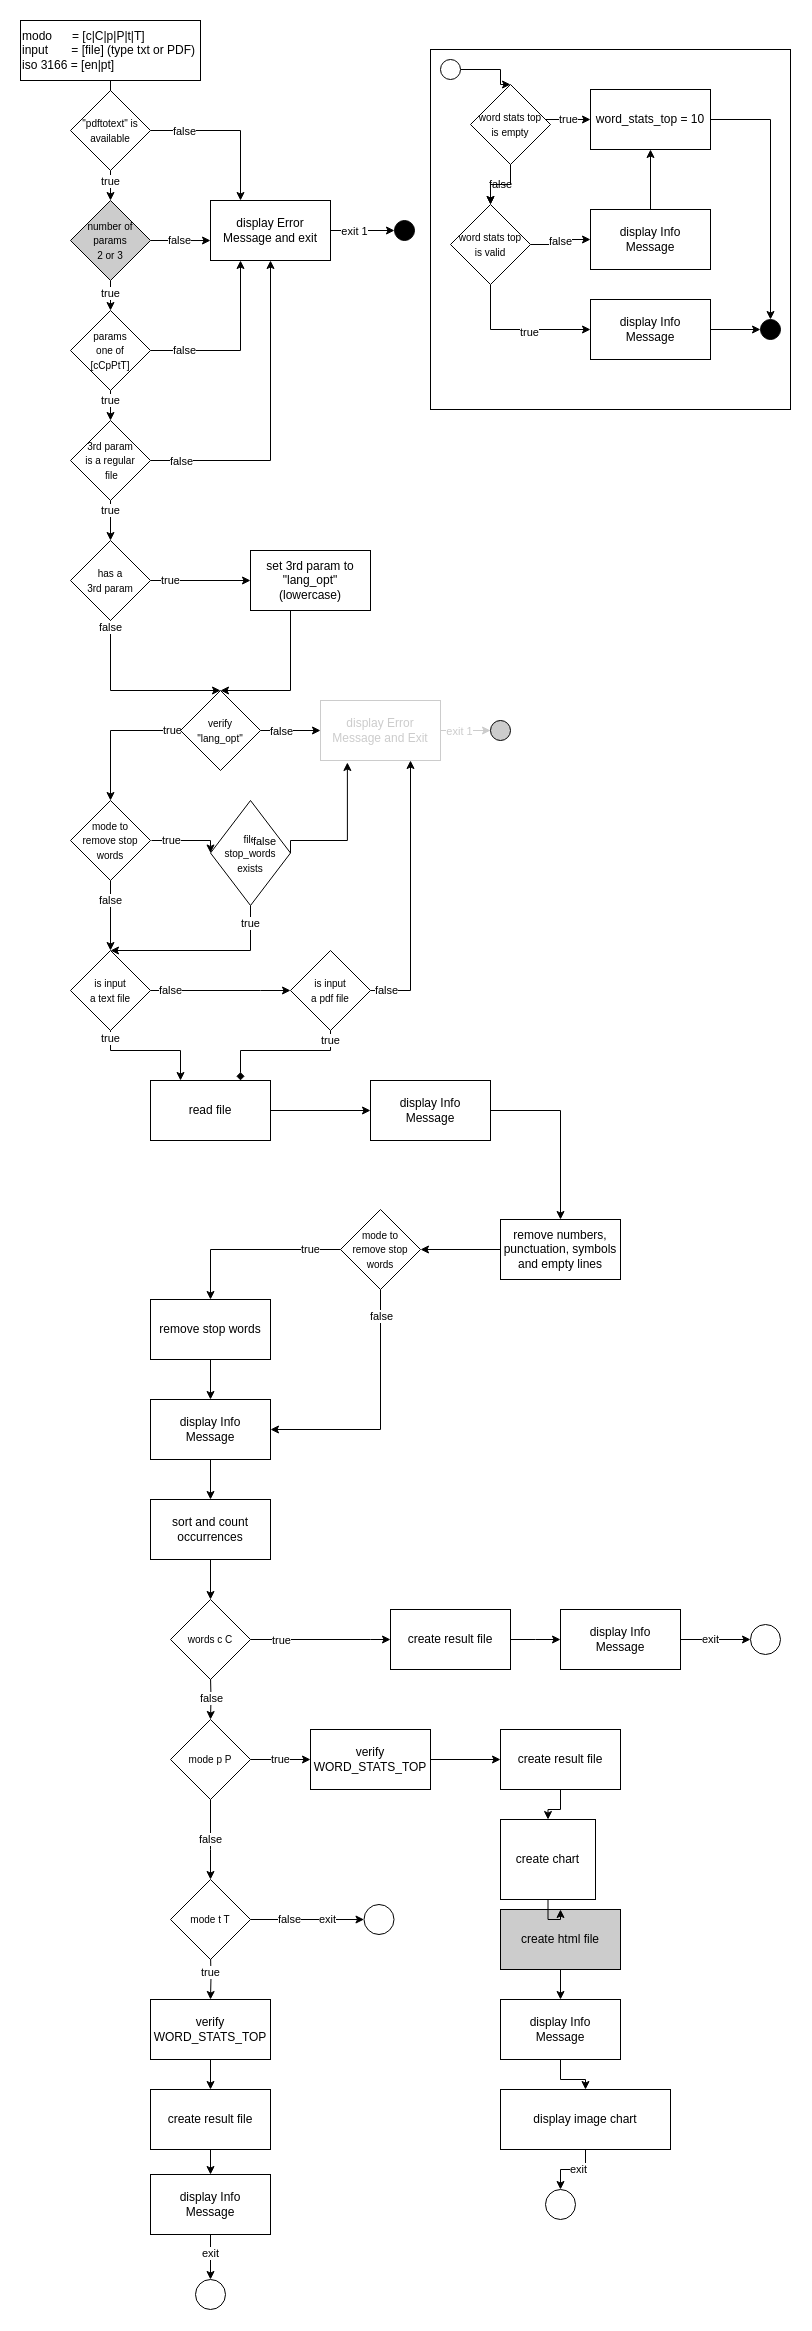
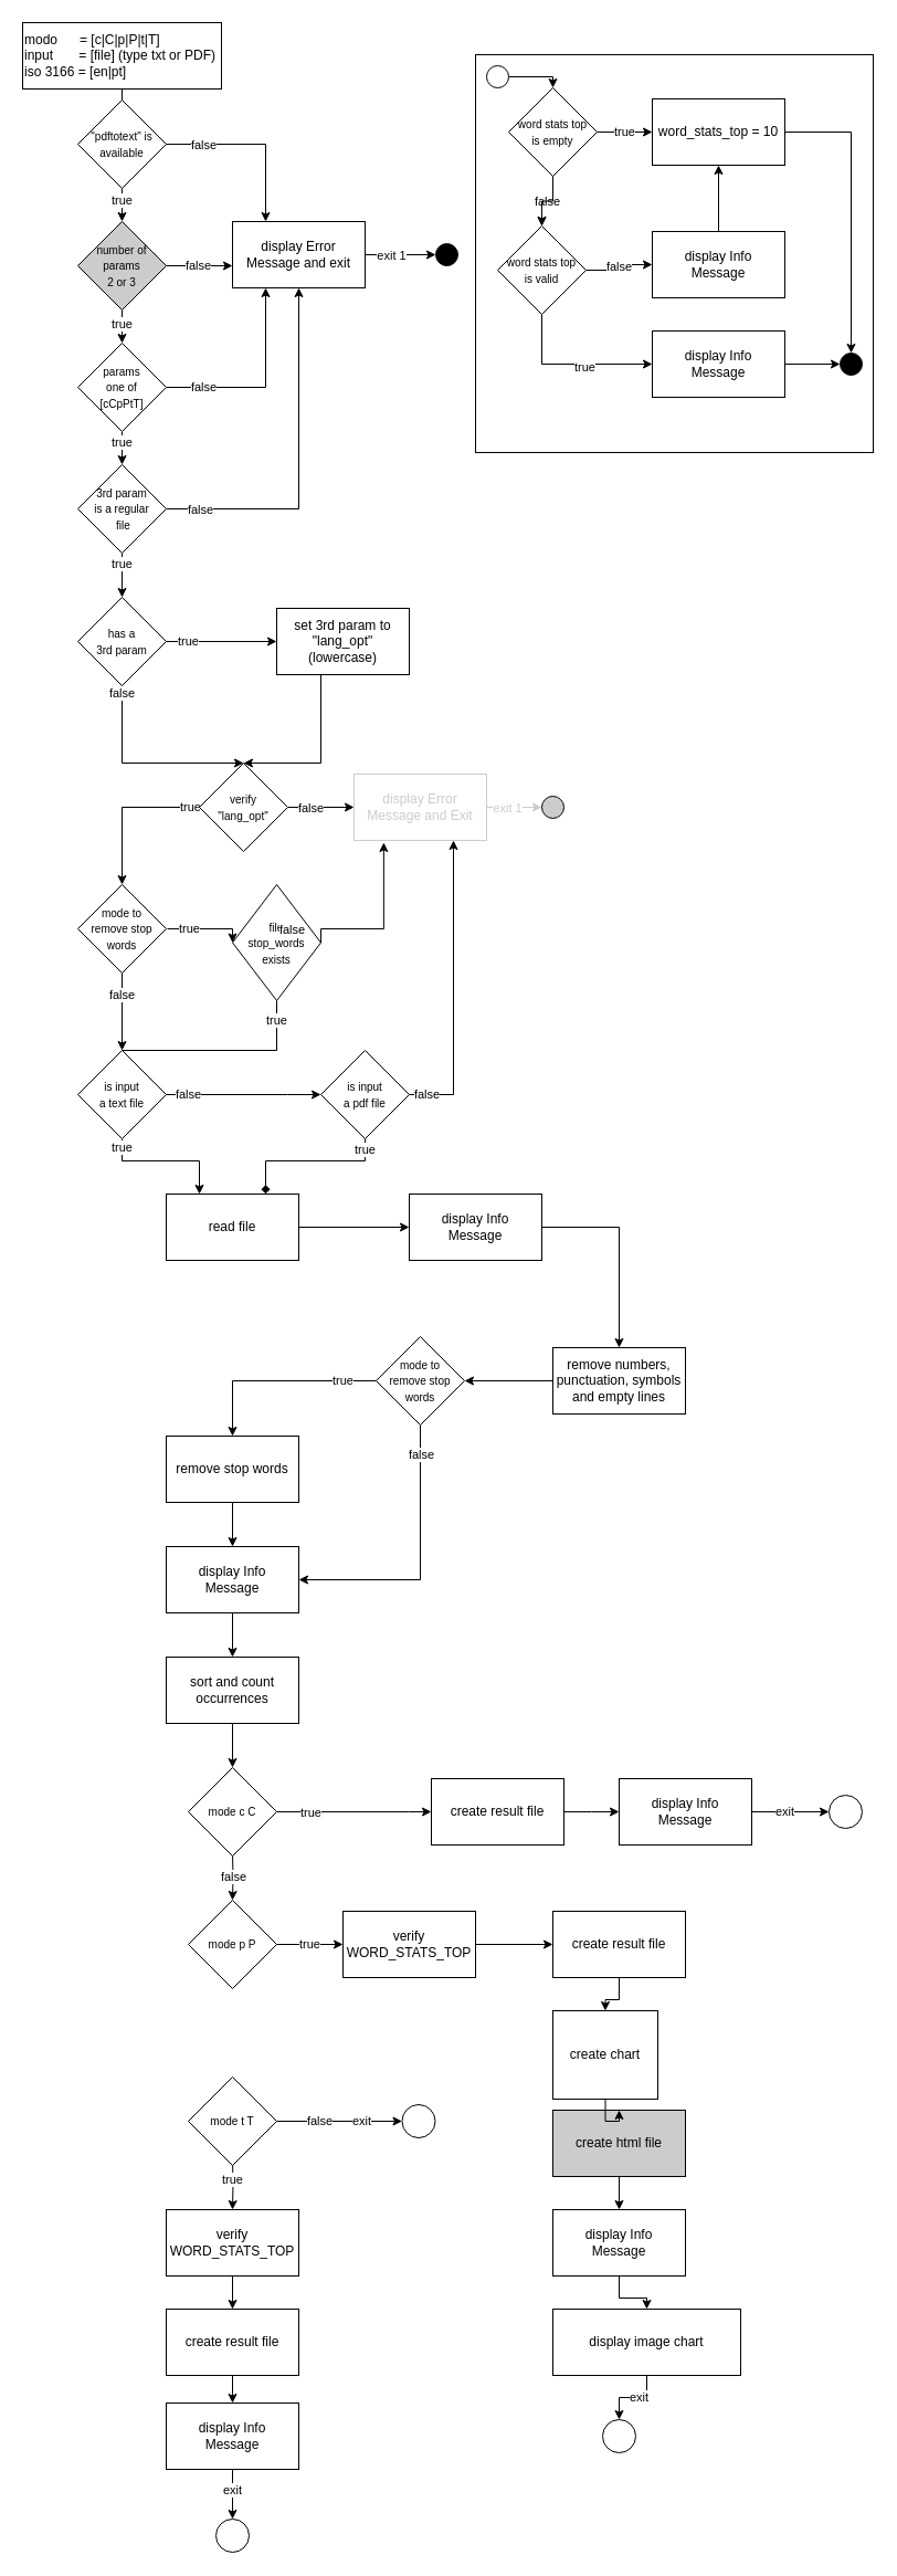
- <mxCell id="107" value="&lt;font style=&quot;font-size: 10px&quot;&gt;word stats top&lt;br&gt;is empty&lt;br&gt;&lt;/font&gt;" style="rhombus;whiteSpace=wrap;html=1;" vertex="1" parent="1"><mxGeometry x="470" y="84" width="80" height="80" as="geometry" /></mxCell>
+ <mxCell id="107" value="&lt;font style=&quot;font-size: 10px&quot;&gt;word stats top&lt;br&gt;is empty&lt;br&gt;&lt;/font&gt;" style="rhombus;whiteSpace=wrap;html=1;" vertex="1" parent="1"><mxGeometry x="460" y="79" width="80" height="80" as="geometry" /></mxCell>
- <mxCell id="32" value="true" style="edgeStyle=orthogonalEdgeStyle;rounded=0;orthogonalLoop=1;jettySize=auto;html=1;entryX=0.5;entryY=0;entryDx=0;entryDy=0;exitX=0.5;exitY=1;exitDx=0;exitDy=0;" parent="1" source="33" target="36" edge="1"><mxGeometry x="-0.809" relative="1" as="geometry"><Array as="points"><mxPoint x="250" y="950" /></Array><mxPoint as="offset" /></mxGeometry></mxCell>
+ <mxCell id="32" value="true" style="edgeStyle=orthogonalEdgeStyle;rounded=0;orthogonalLoop=1;jettySize=auto;html=1;entryX=0.5;entryY=0;entryDx=0;entryDy=0;exitX=0.5;exitY=1;exitDx=0;exitDy=0;endArrow=none;" parent="1" source="33" target="36" edge="1"><mxGeometry x="-0.809" relative="1" as="geometry"><Array as="points"><mxPoint x="250" y="950" /></Array><mxPoint as="offset" /></mxGeometry></mxCell>
- <mxCell id="60" value="&lt;font style=&quot;font-size: 10px&quot;&gt;words c C&lt;br&gt;&lt;/font&gt;" style="rhombus;whiteSpace=wrap;html=1;" parent="1" vertex="1"><mxGeometry x="170" y="1599" width="80" height="80" as="geometry" /></mxCell>
+ <mxCell id="60" value="&lt;font style=&quot;font-size: 10px&quot;&gt;mode c C&lt;br&gt;&lt;/font&gt;" style="rhombus;whiteSpace=wrap;html=1;" parent="1" vertex="1"><mxGeometry x="170" y="1599" width="80" height="80" as="geometry" /></mxCell>
- <mxCell id="64" value="false" style="edgeStyle=orthogonalEdgeStyle;rounded=0;orthogonalLoop=1;jettySize=auto;html=1;entryX=0.5;entryY=0;entryDx=0;entryDy=0;" parent="1" source="65" target="83" edge="1"><mxGeometry relative="1" as="geometry"><Array as="points"><mxPoint x="210" y="1849" /><mxPoint x="210" y="1849" /></Array></mxGeometry></mxCell>
